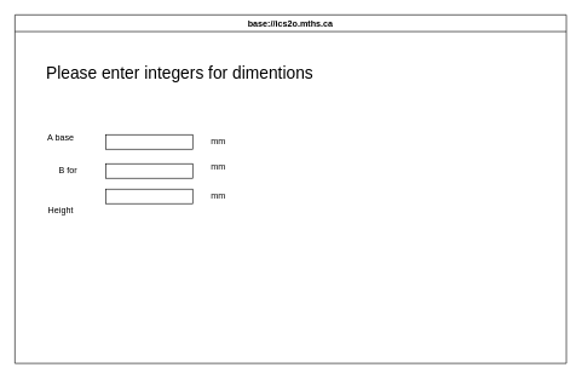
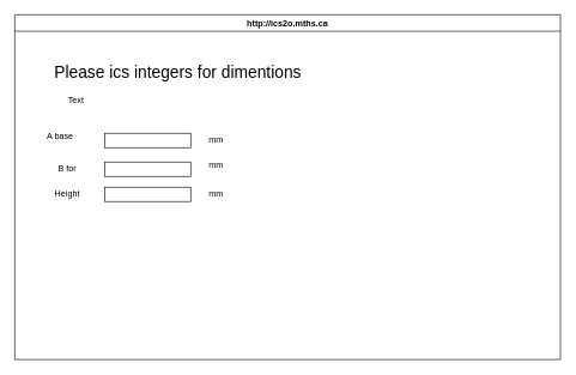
- <mxCell id="2" value="base://ics2o.mths.ca" style="swimlane;whiteSpace=wrap;html=1;" parent="1" vertex="1"><mxGeometry x="20" width="760" height="480" as="geometry" y="20" /></mxCell>
+ <mxCell id="2" value="http://ics2o.mths.ca" style="swimlane;whiteSpace=wrap;html=1;" parent="1" vertex="1"><mxGeometry x="20" width="760" height="480" as="geometry" y="20" /></mxCell>
- <mxCell id="12" value="&lt;font style=&quot;font-size: 23px;&quot;&gt;Please enter integers for dimentions&amp;nbsp;&lt;/font&gt;" style="text;html=1;align=center;verticalAlign=middle;resizable=0;points=[];autosize=1;strokeColor=none;fillColor=none;" vertex="1" parent="2"><mxGeometry x="30" y="60" width="400" height="40" as="geometry" /></mxCell>
+ <mxCell id="12" value="&lt;font style=&quot;font-size: 23px;&quot;&gt;Please ics integers for dimentions&amp;nbsp;&lt;/font&gt;" style="text;html=1;align=center;verticalAlign=middle;resizable=0;points=[];autosize=1;strokeColor=none;fillColor=none;" vertex="1" parent="2"><mxGeometry x="30" y="60" width="400" height="40" as="geometry" /></mxCell>
+ <mxCell id="13" value="Text" style="text;html=1;align=center;verticalAlign=middle;resizable=0;points=[];autosize=1;strokeColor=none;fillColor=none;" vertex="1" parent="2"><mxGeometry x="60" y="105" width="50" height="30" as="geometry" /></mxCell>
- <mxCell id="8" value="Height&amp;nbsp;" style="text;html=1;align=center;verticalAlign=middle;whiteSpace=wrap;rounded=0;" vertex="1" parent="2"><mxGeometry x="35" y="255" width="60" height="30" as="geometry" /></mxCell>
+ <mxCell id="8" value="Height&amp;nbsp;" style="text;html=1;align=center;verticalAlign=middle;whiteSpace=wrap;rounded=0;" vertex="1" parent="2"><mxGeometry x="45" y="235" width="60" height="30" as="geometry" /></mxCell>
